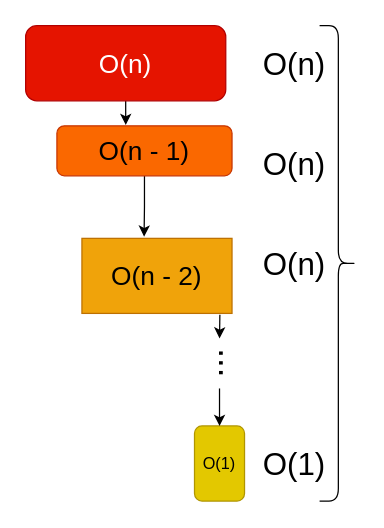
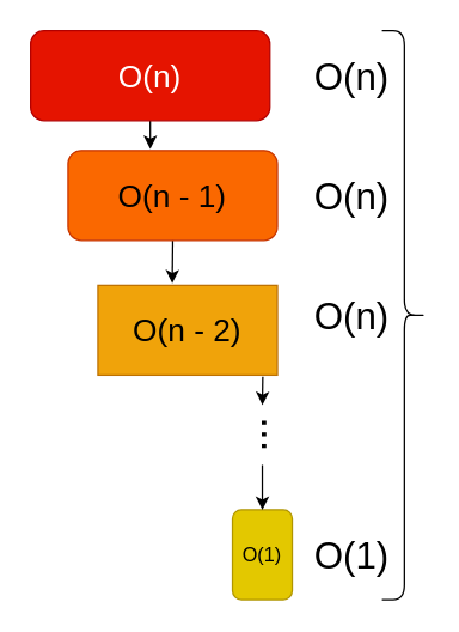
- <mxCell id="5" value="O(n - 1)" style="rounded=1;whiteSpace=wrap;html=1;fontSize=21;fillColor=#fa6800;strokeColor=#C73500;fontColor=#000000;" parent="1" vertex="1"><mxGeometry x="45" y="100" width="140" height="40" as="geometry" /></mxCell>
+ <mxCell id="5" value="O(n - 1)" style="rounded=1;whiteSpace=wrap;html=1;fontSize=21;fillColor=#fa6800;strokeColor=#C73500;fontColor=#000000;" parent="1" vertex="1"><mxGeometry x="45" y="100" width="140" height="60" as="geometry" /></mxCell>
